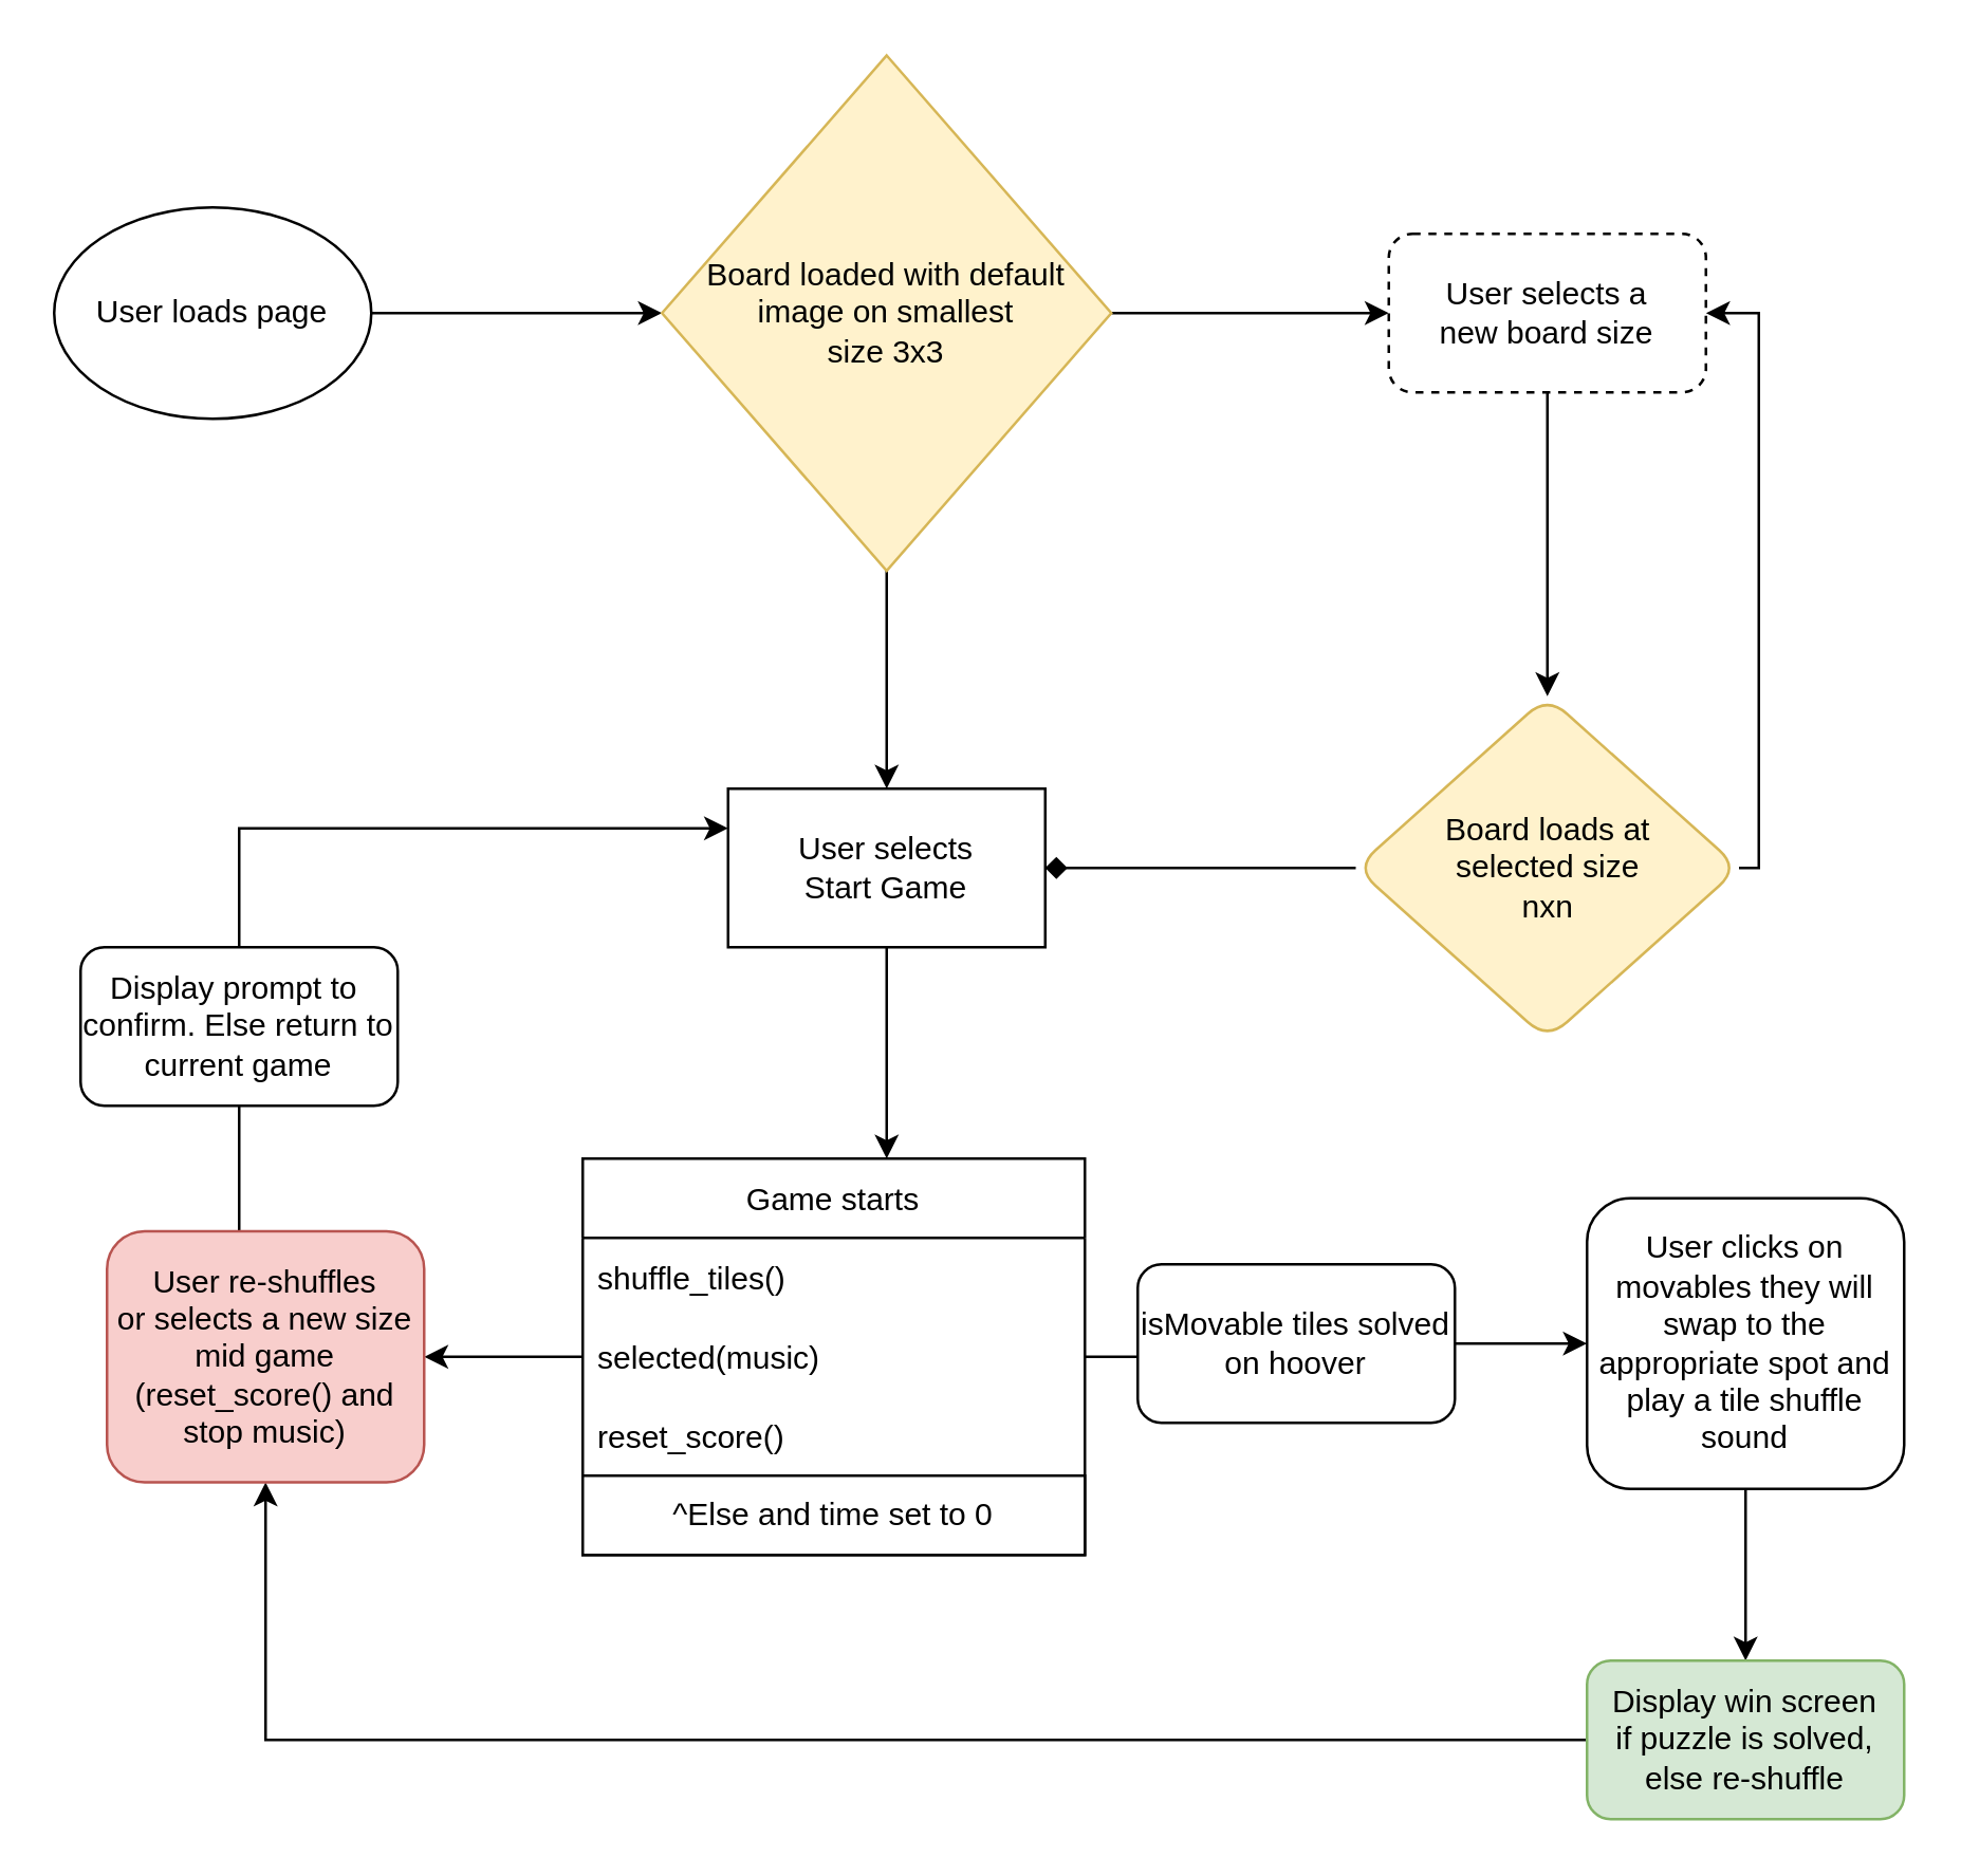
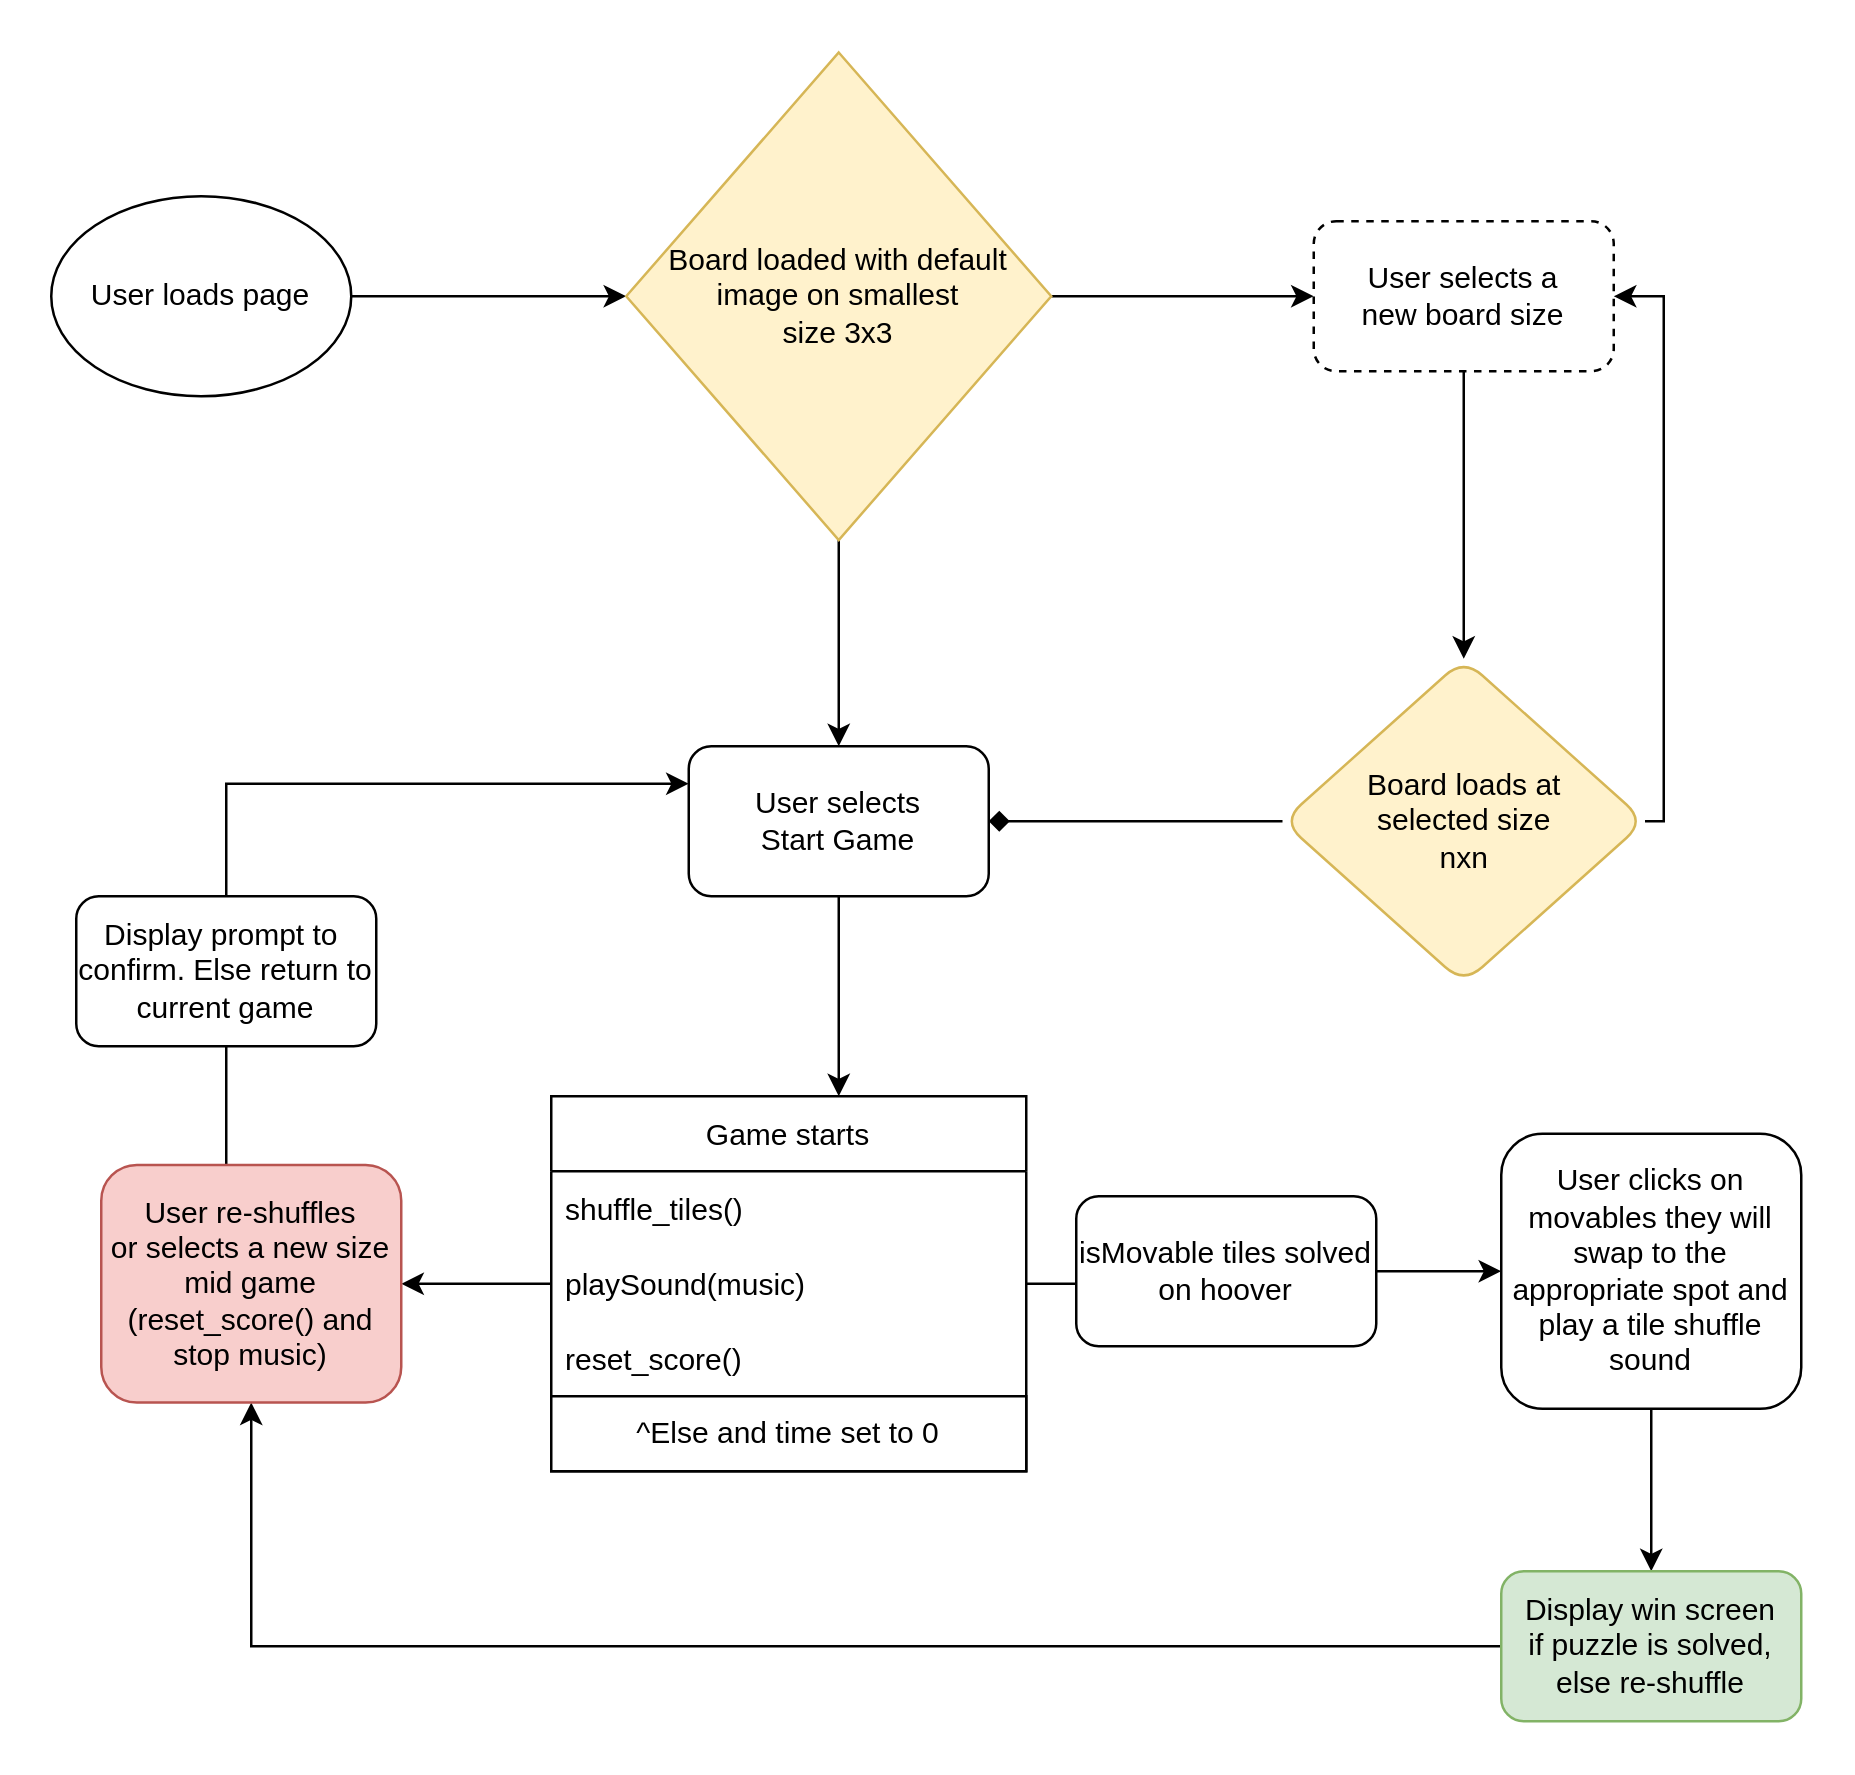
- <mxCell id="8" value="&lt;div&gt;User selects &lt;br&gt;&lt;/div&gt;&lt;div&gt;Start Game&lt;br&gt;&lt;/div&gt;" style="whiteSpace=wrap;html=1;rounded=0;" vertex="1" parent="1"><mxGeometry x="275" y="298" width="120" height="60" as="geometry" /></mxCell>
+ <mxCell id="8" value="&lt;div&gt;User selects &lt;br&gt;&lt;/div&gt;&lt;div&gt;Start Game&lt;br&gt;&lt;/div&gt;" style="rounded=1;whiteSpace=wrap;html=1;" vertex="1" parent="1"><mxGeometry x="275" y="298" width="120" height="60" as="geometry" /></mxCell>
- <mxCell id="18" value="selected(music)" style="text;strokeColor=none;fillColor=none;align=left;verticalAlign=middle;spacingLeft=4;spacingRight=4;overflow=hidden;points=[[0,0.5],[1,0.5]];portConstraint=eastwest;rotatable=0;" vertex="1" parent="16"><mxGeometry y="60" width="190" height="30" as="geometry" /></mxCell>
+ <mxCell id="18" value="playSound(music)" style="text;strokeColor=none;fillColor=none;align=left;verticalAlign=middle;spacingLeft=4;spacingRight=4;overflow=hidden;points=[[0,0.5],[1,0.5]];portConstraint=eastwest;rotatable=0;" vertex="1" parent="16"><mxGeometry y="60" width="190" height="30" as="geometry" /></mxCell>
